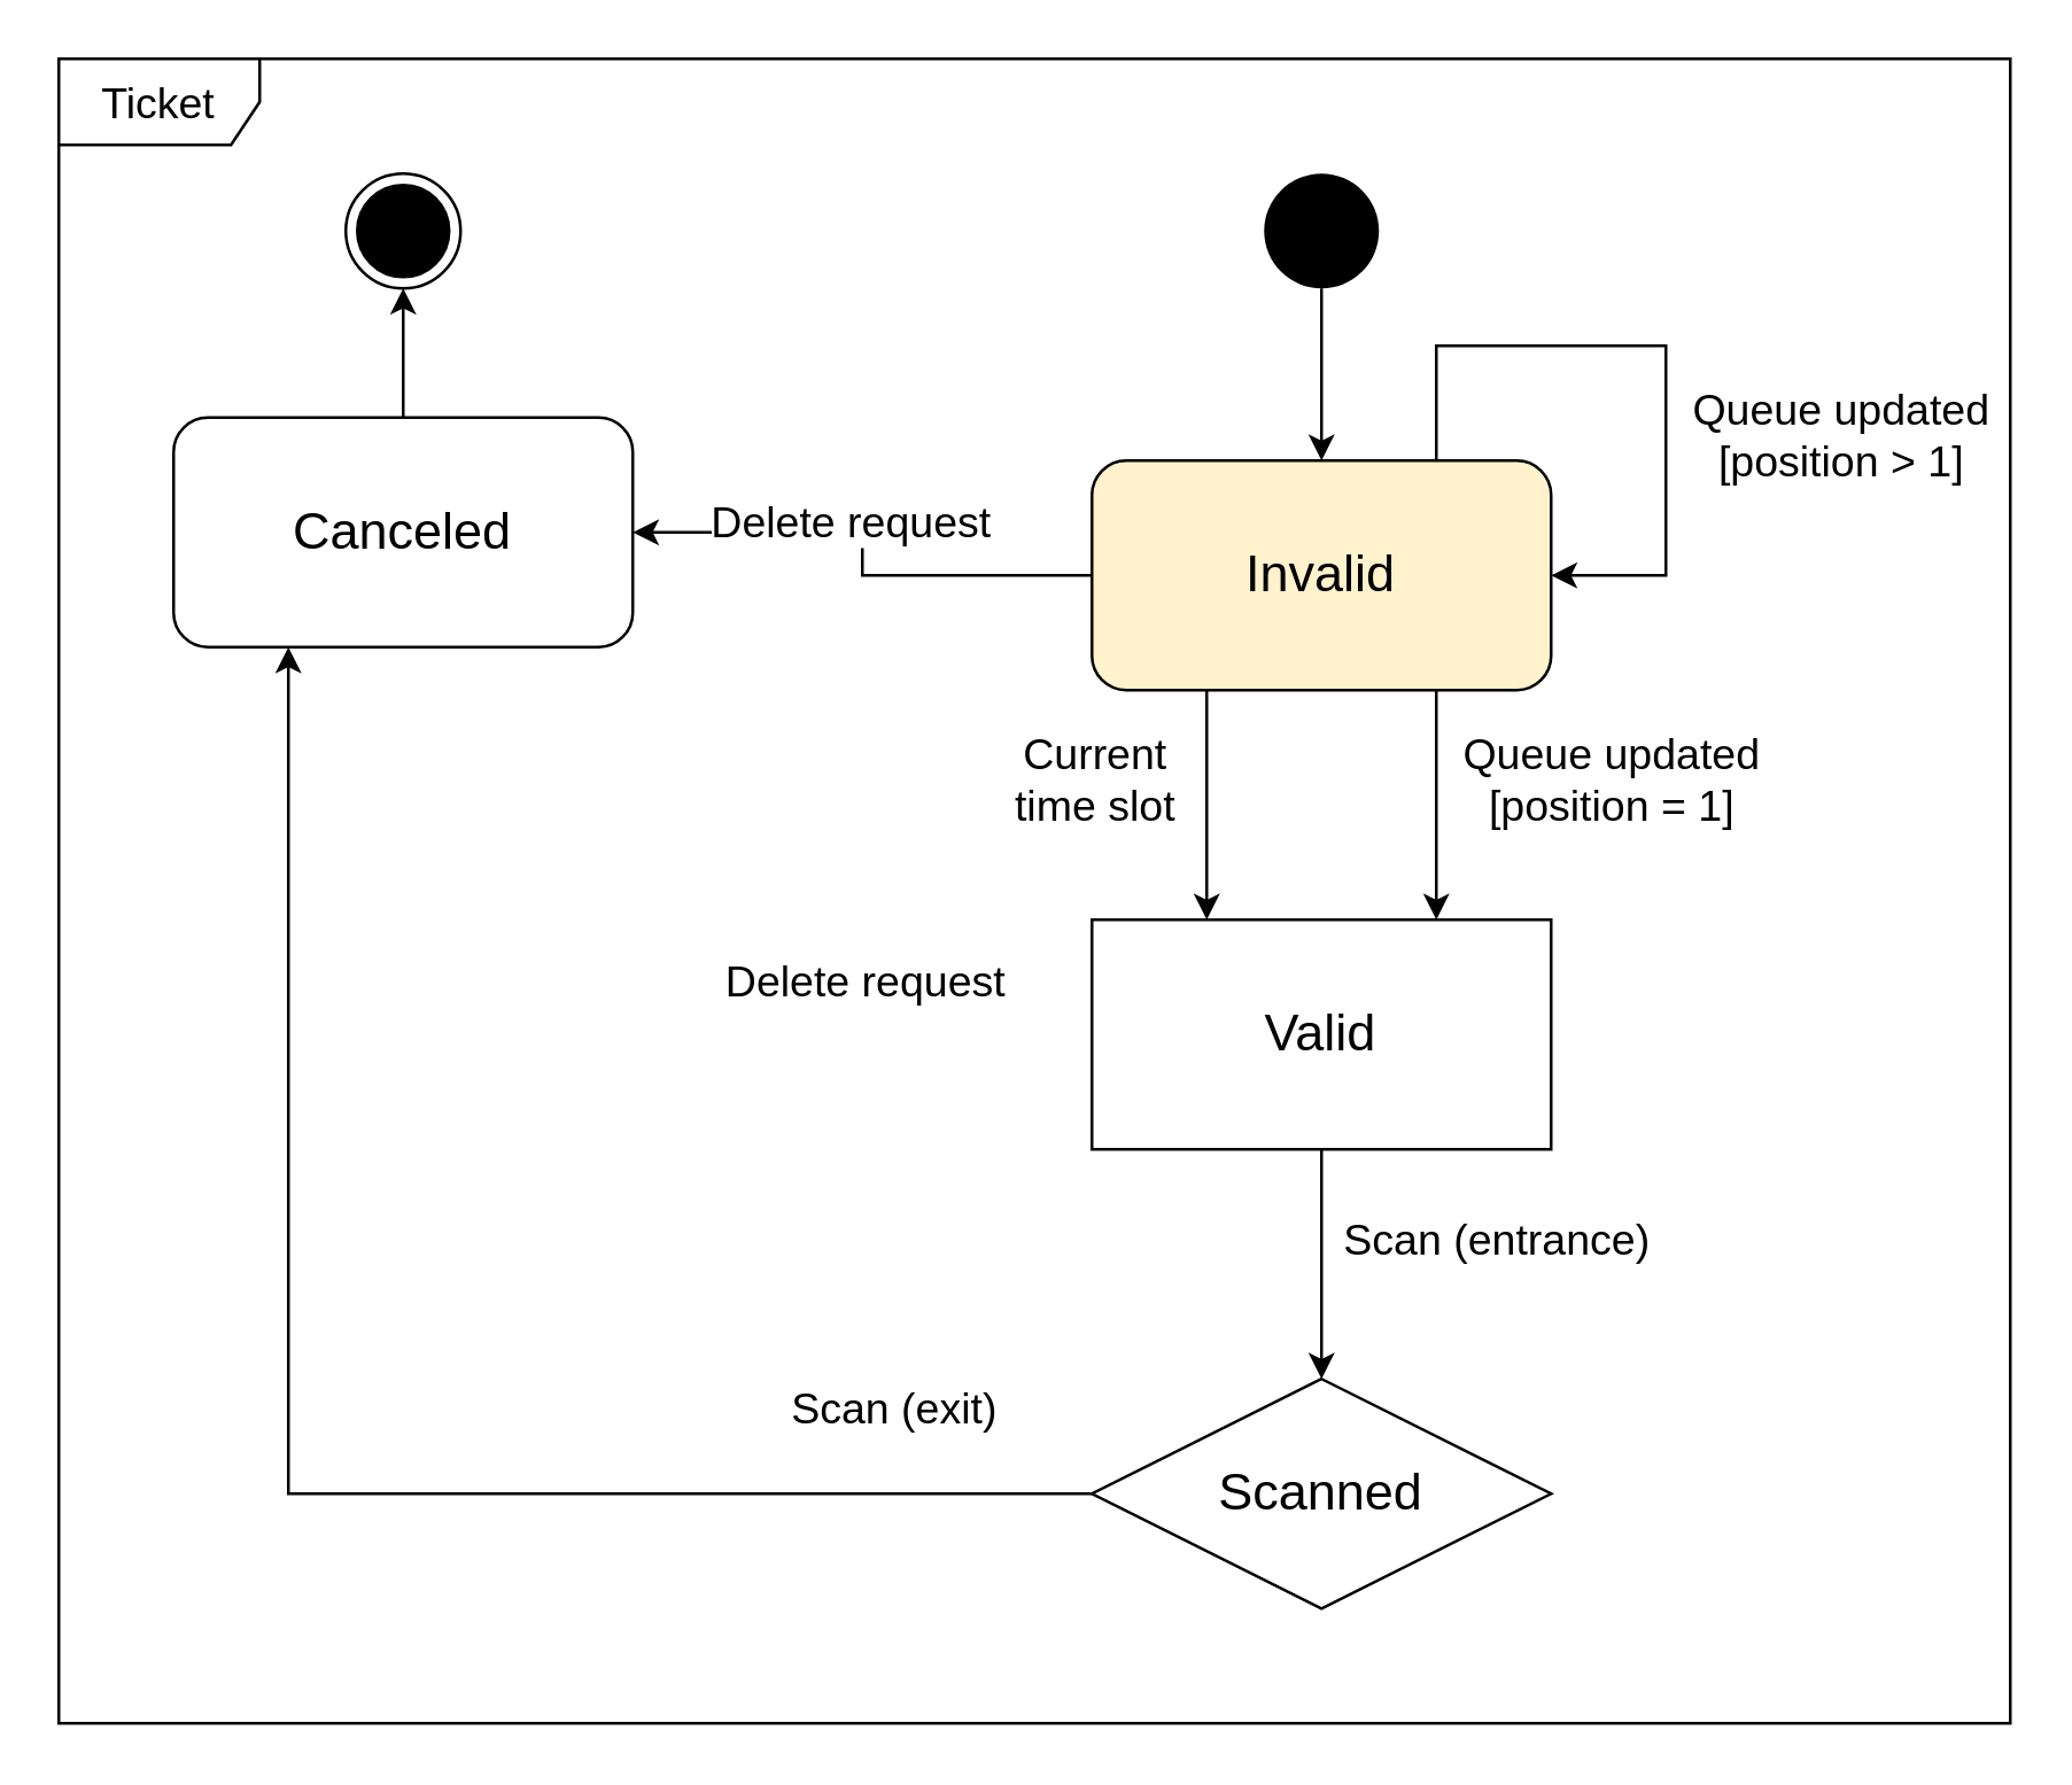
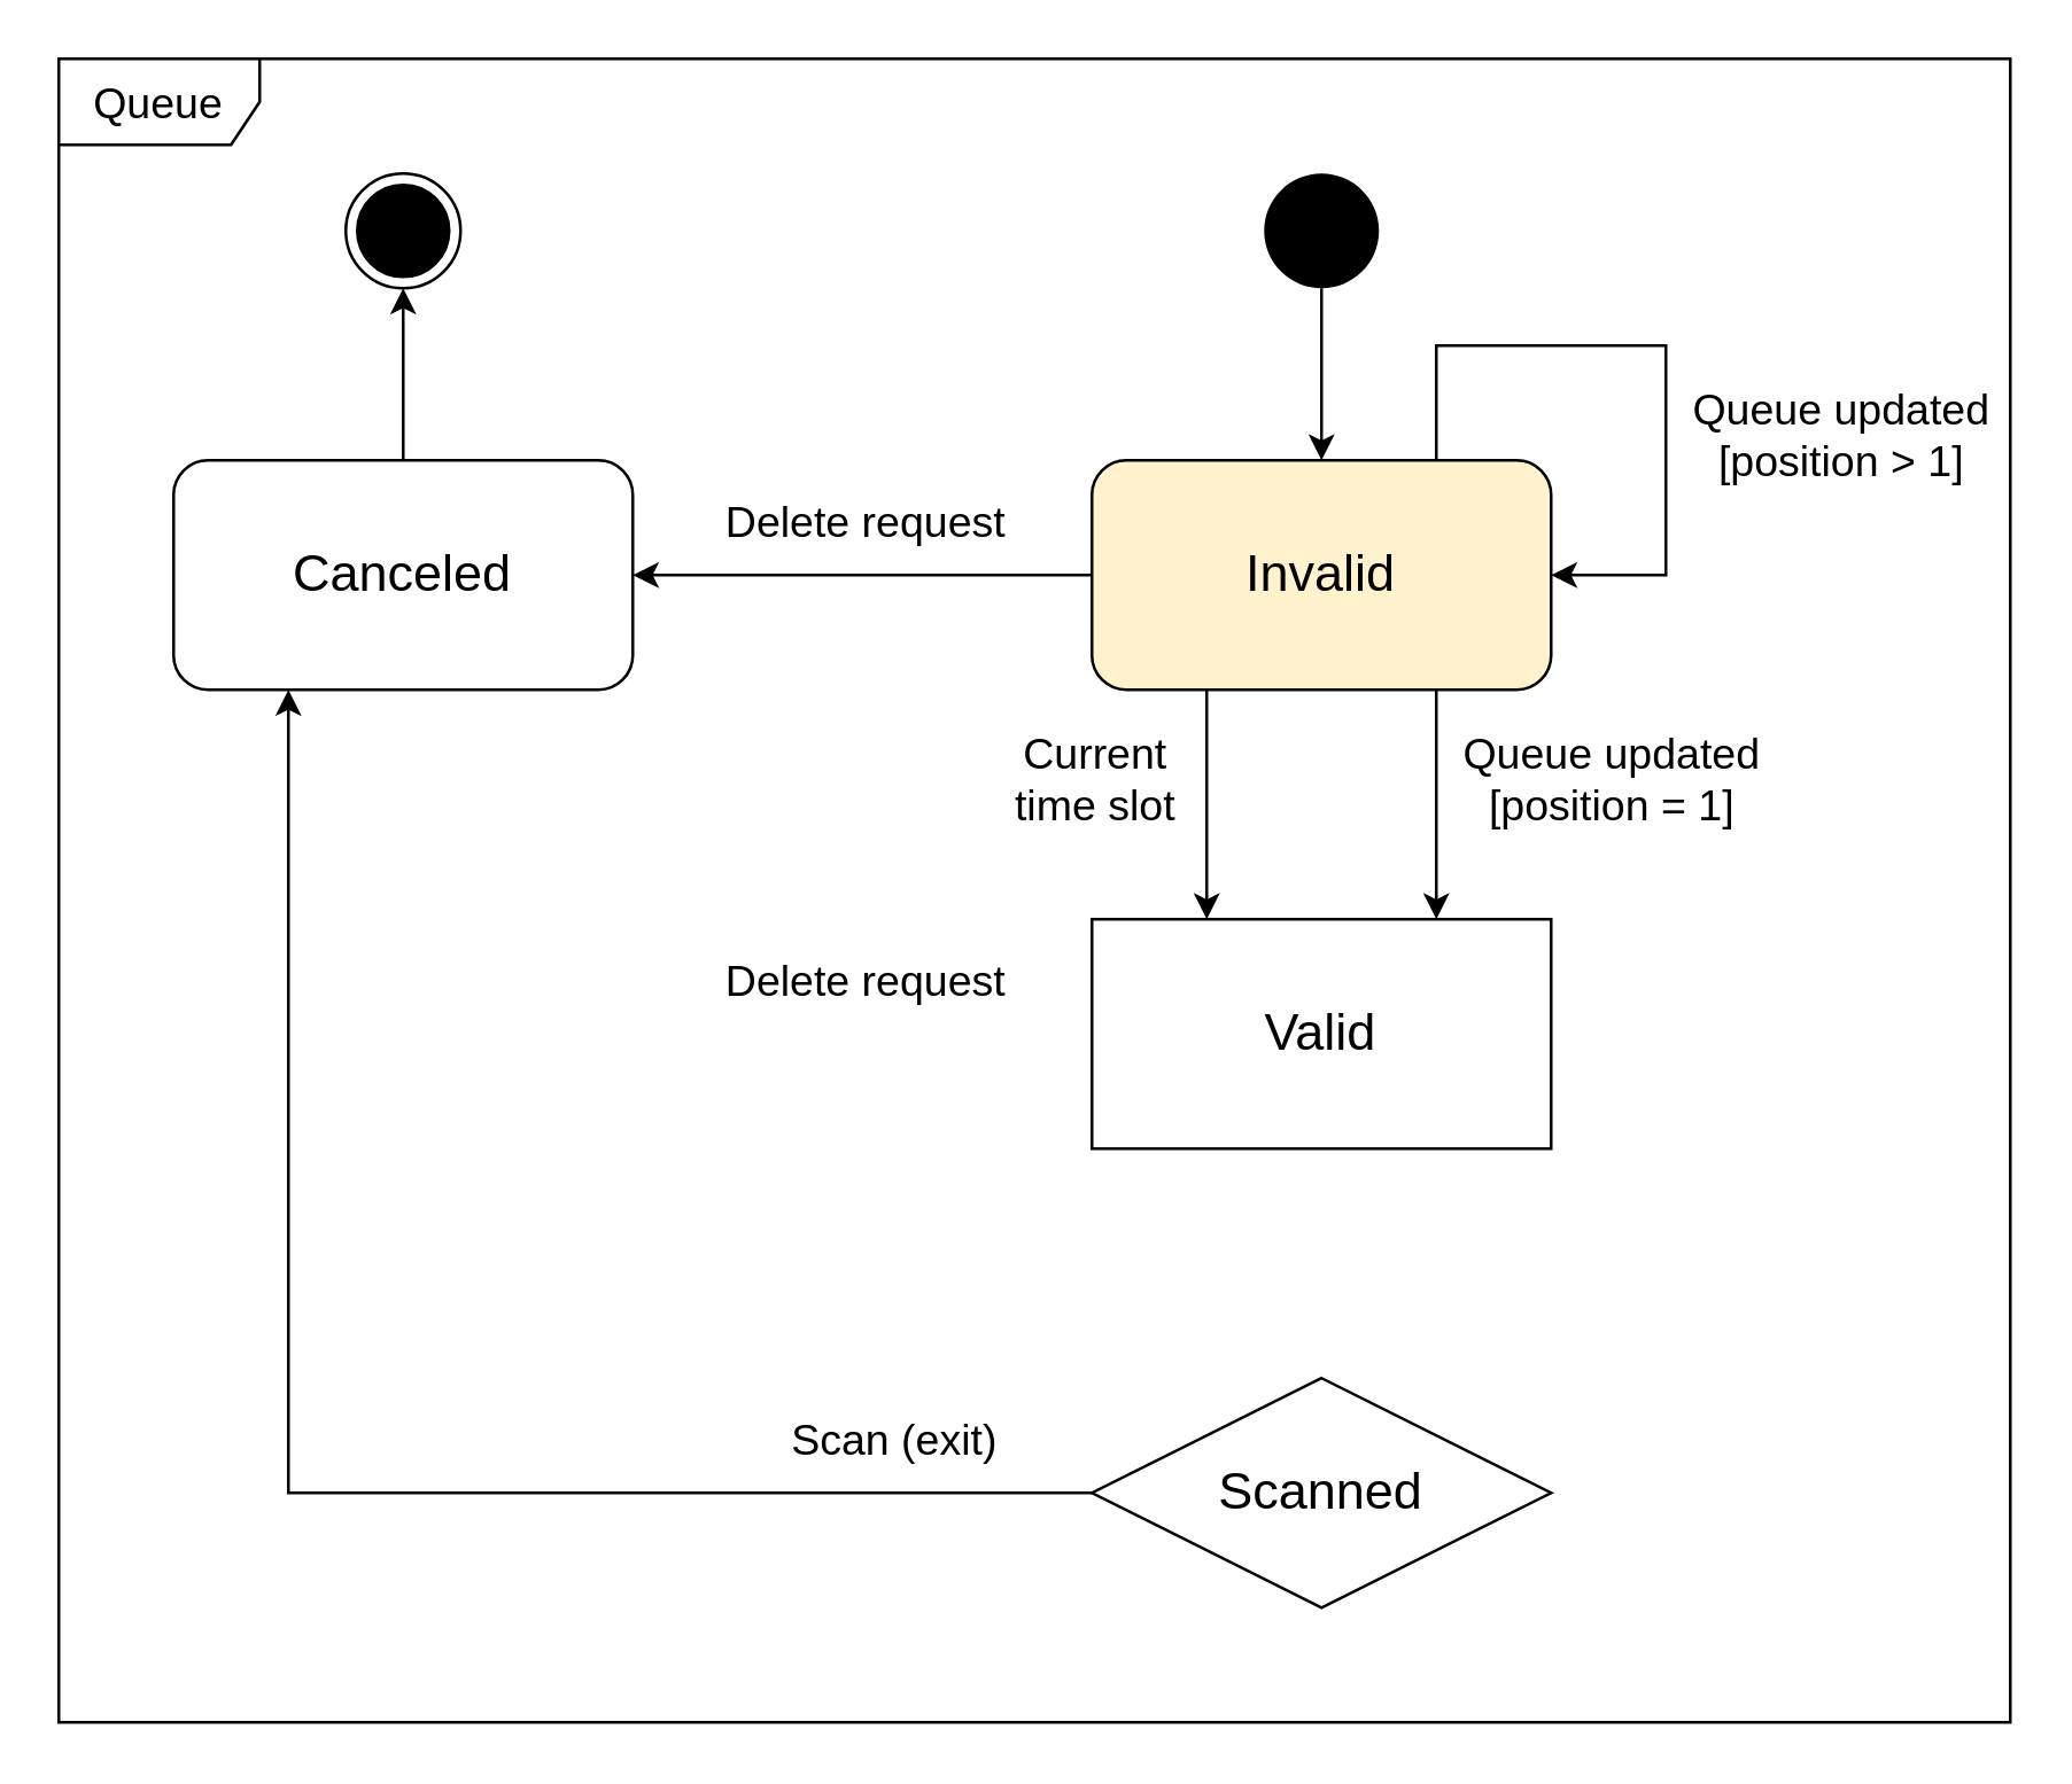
- <mxCell id="2" value="Ticket" style="shape=umlFrame;whiteSpace=wrap;html=1;fontSize=15;width=70;height=30;" parent="1" vertex="1"><mxGeometry x="20" y="20" width="680" height="580" as="geometry" /></mxCell>
+ <mxCell id="2" value="Queue" style="shape=umlFrame;whiteSpace=wrap;html=1;fontSize=15;width=70;height=30;" parent="1" vertex="1"><mxGeometry x="20" y="20" width="680" height="580" as="geometry" /></mxCell>
- <mxCell id="19" value="Canceled" style="rounded=1;whiteSpace=wrap;html=1;fontSize=18;" parent="1" vertex="1"><mxGeometry x="60" y="145" width="160" height="80" as="geometry" /></mxCell>
+ <mxCell id="19" value="Canceled" style="rounded=1;whiteSpace=wrap;html=1;fontSize=18;" parent="1" vertex="1"><mxGeometry x="60" y="160" width="160" height="80" as="geometry" /></mxCell>
- <mxCell id="12" style="edgeStyle=orthogonalEdgeStyle;rounded=0;orthogonalLoop=1;jettySize=auto;html=1;exitX=0.5;exitY=1;exitDx=0;exitDy=0;entryX=0.5;entryY=0;entryDx=0;entryDy=0;" parent="1" source="14" target="17" edge="1"><mxGeometry relative="1" as="geometry" /></mxCell>
- <mxCell id="13" value="Scan (entrance)" style="edgeLabel;html=1;align=center;verticalAlign=middle;resizable=0;points=[];fontSize=15;" parent="12" vertex="1" connectable="0"><mxGeometry x="-0.107" y="5" relative="1" as="geometry"><mxPoint x="55" y="-6.0" as="offset" /></mxGeometry></mxCell>
